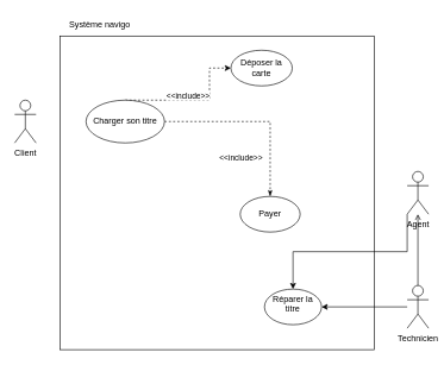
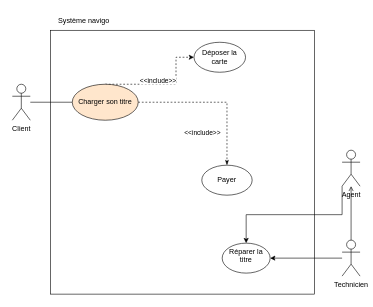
+ <mxCell id="3" value="" style="edgeStyle=orthogonalEdgeStyle;rounded=0;orthogonalLoop=1;jettySize=auto;html=1;startArrow=none;startFill=0;endArrow=none;" edge="1" parent="1" source="4" target="9"><mxGeometry relative="1" as="geometry" /></mxCell>
- <mxCell id="9" value="Charger son titre" style="ellipse;whiteSpace=wrap;html=1;" vertex="1" parent="1"><mxGeometry x="120" y="140" width="110" height="60" as="geometry" /></mxCell>
+ <mxCell id="9" value="Charger son titre" style="ellipse;whiteSpace=wrap;html=1;fillColor=#ffe6cc;" vertex="1" parent="1"><mxGeometry x="120" y="140" width="110" height="60" as="geometry" /></mxCell>
- <mxCell id="17" value="Agent" style="shape=umlActor;verticalLabelPosition=bottom;verticalAlign=top;html=1;outlineConnect=0;" vertex="1" parent="1"><mxGeometry x="570" y="240" width="30" height="60" as="geometry" /></mxCell>
+ <mxCell id="17" value="Agent" style="shape=umlActor;verticalLabelPosition=bottom;verticalAlign=top;html=1;outlineConnect=0;" vertex="1" parent="1"><mxGeometry x="570" y="250" width="30" height="60" as="geometry" /></mxCell>
